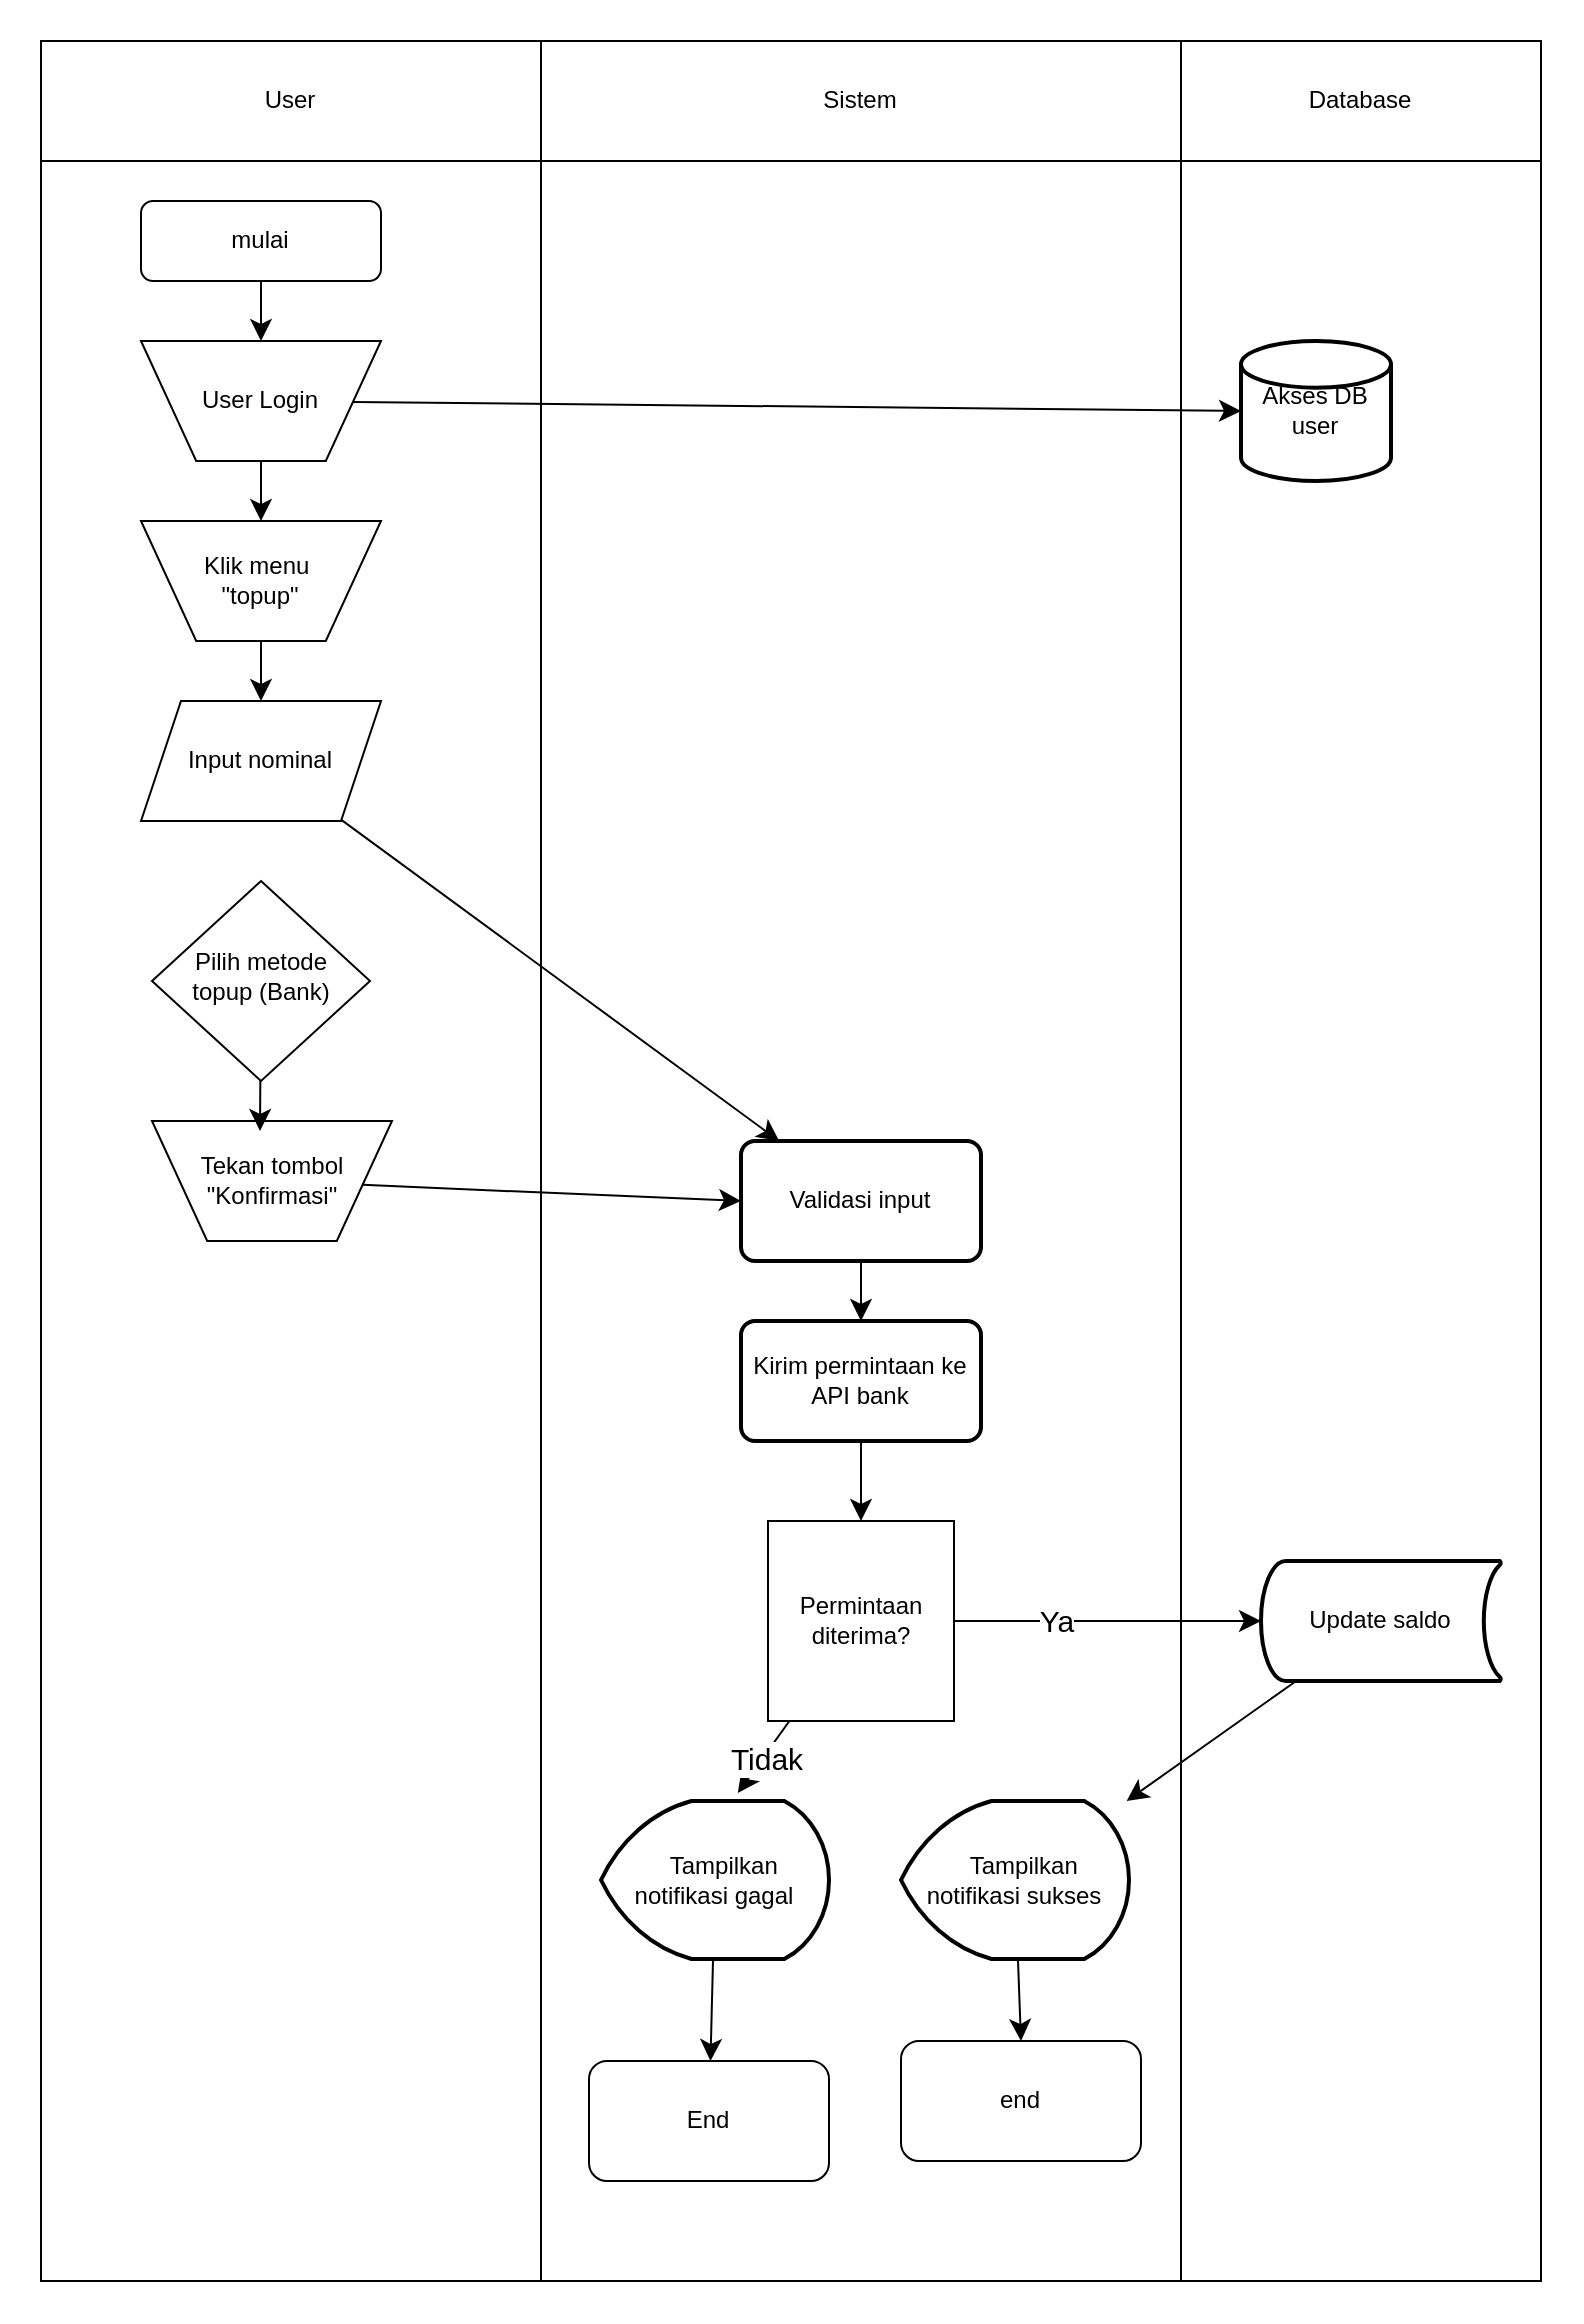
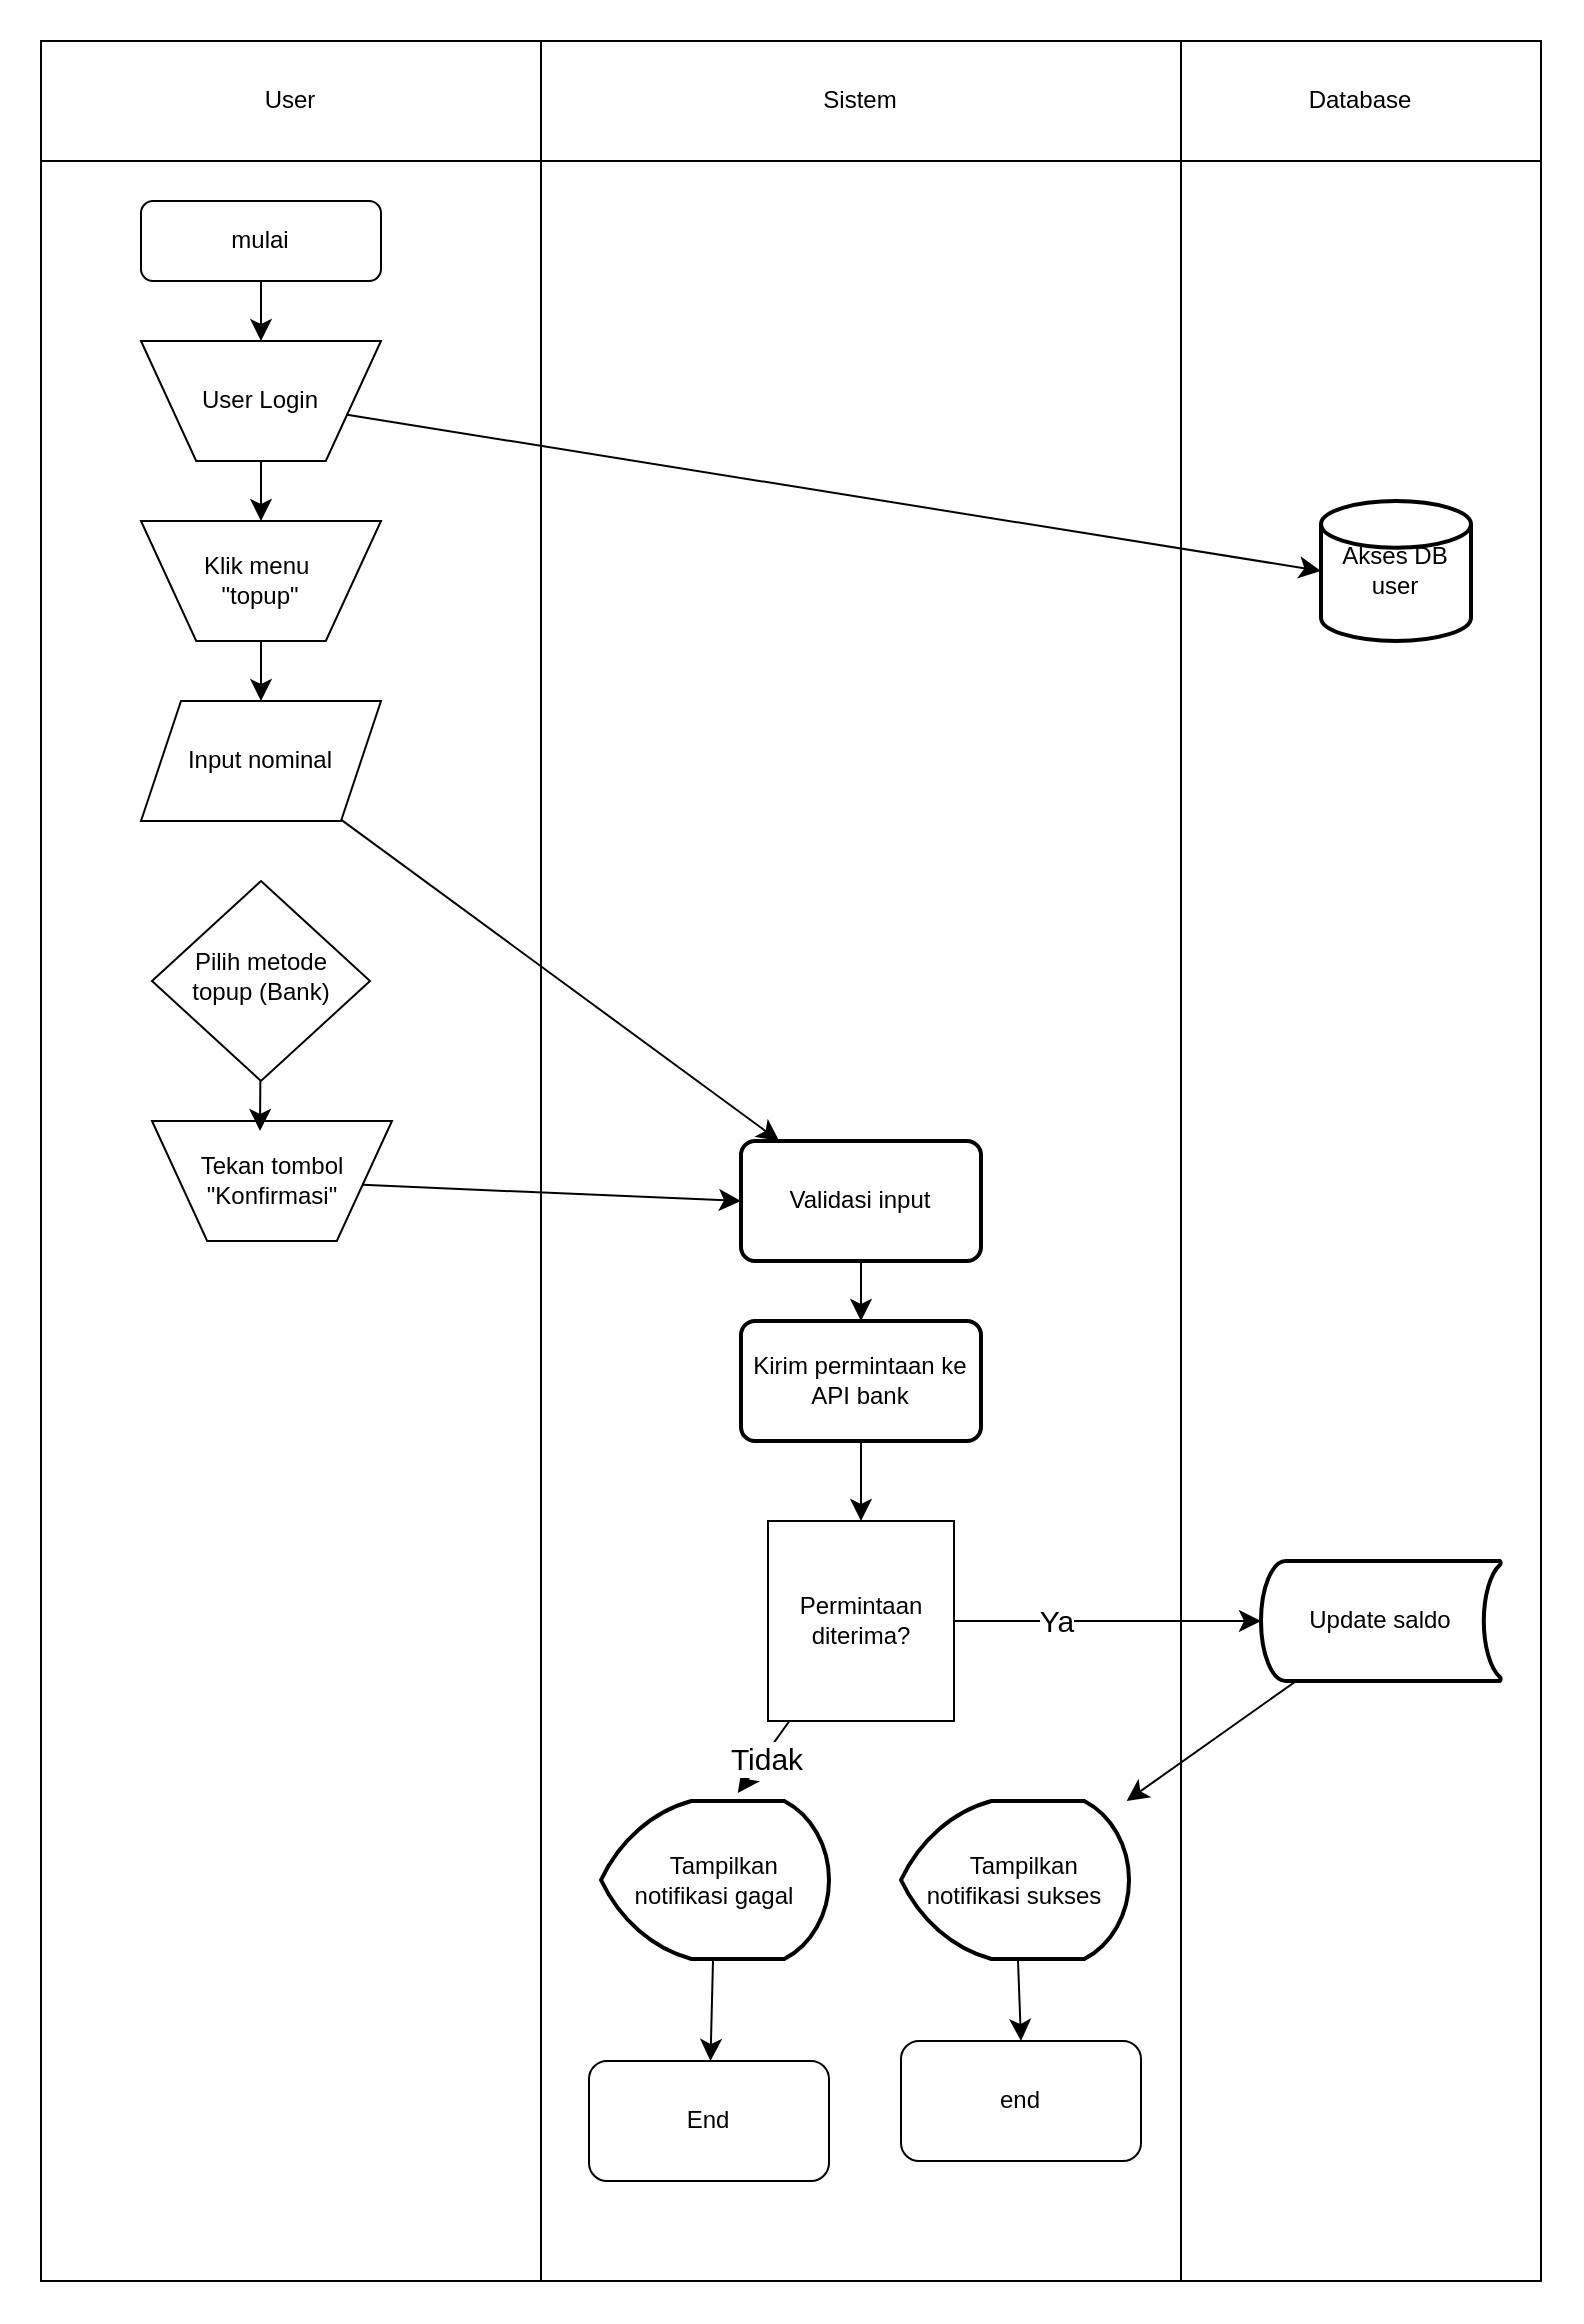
- <mxCell id="39" value="Akses DB user" style="strokeWidth=2;html=1;shape=mxgraph.flowchart.database;whiteSpace=wrap;" vertex="1" parent="1"><mxGeometry x="620" y="170" width="75" height="70" as="geometry" /></mxCell>
+ <mxCell id="39" value="Akses DB user" style="strokeWidth=2;html=1;shape=mxgraph.flowchart.database;whiteSpace=wrap;" vertex="1" parent="1"><mxGeometry x="660" y="250" width="75" height="70" as="geometry" /></mxCell>
